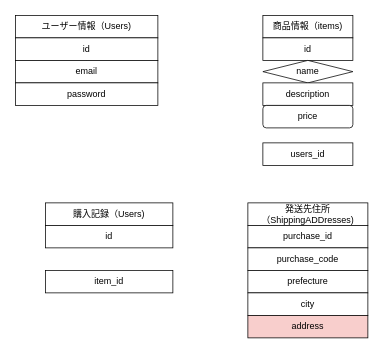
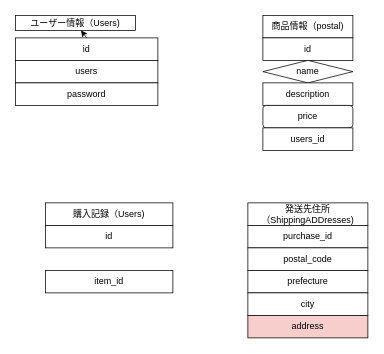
- <mxCell id="2" value="ユーザー情報（Users)" style="rounded=0;whiteSpace=wrap;html=1;direction=south;" vertex="1" parent="1"><mxGeometry x="20" y="20" width="190" height="30" as="geometry" /></mxCell>
+ <mxCell id="2" value="ユーザー情報（Users)" style="rounded=0;whiteSpace=wrap;html=1;direction=south;" vertex="1" parent="1"><mxGeometry x="20" y="20" width="160" height="20" as="geometry" /></mxCell>
- <mxCell id="9" value="商品情報（items)" style="rounded=0;whiteSpace=wrap;html=1;" vertex="1" parent="1"><mxGeometry x="350" y="20" width="120" height="30" as="geometry" /></mxCell>
+ <mxCell id="9" value="商品情報（postal)" style="rounded=0;whiteSpace=wrap;html=1;" vertex="1" parent="1"><mxGeometry x="350" y="20" width="120" height="30" as="geometry" /></mxCell>
- <mxCell id="7" value="email" style="rounded=0;whiteSpace=wrap;html=1;" vertex="1" parent="1"><mxGeometry x="20" y="80" width="190" height="30" as="geometry" /></mxCell>
+ <mxCell id="7" value="users" style="rounded=0;whiteSpace=wrap;html=1;" vertex="1" parent="1"><mxGeometry x="20" y="80" width="190" height="30" as="geometry" /></mxCell>
- <mxCell id="21" value="users_id" style="rounded=0;whiteSpace=wrap;html=1;" vertex="1" parent="1"><mxGeometry x="350" y="190" width="120" height="30" as="geometry" /></mxCell>
+ <mxCell id="21" value="users_id" style="rounded=0;whiteSpace=wrap;html=1;" vertex="1" parent="1"><mxGeometry x="350" y="170" width="120" height="30" as="geometry" /></mxCell>
- <mxCell id="19" value="purchase_code" style="rounded=0;whiteSpace=wrap;html=1;" vertex="1" parent="1"><mxGeometry x="330" y="330" width="160" height="30" as="geometry" /></mxCell>
+ <mxCell id="19" value="postal_code" style="rounded=0;whiteSpace=wrap;html=1;" vertex="1" parent="1"><mxGeometry x="330" y="330" width="160" height="30" as="geometry" /></mxCell>
